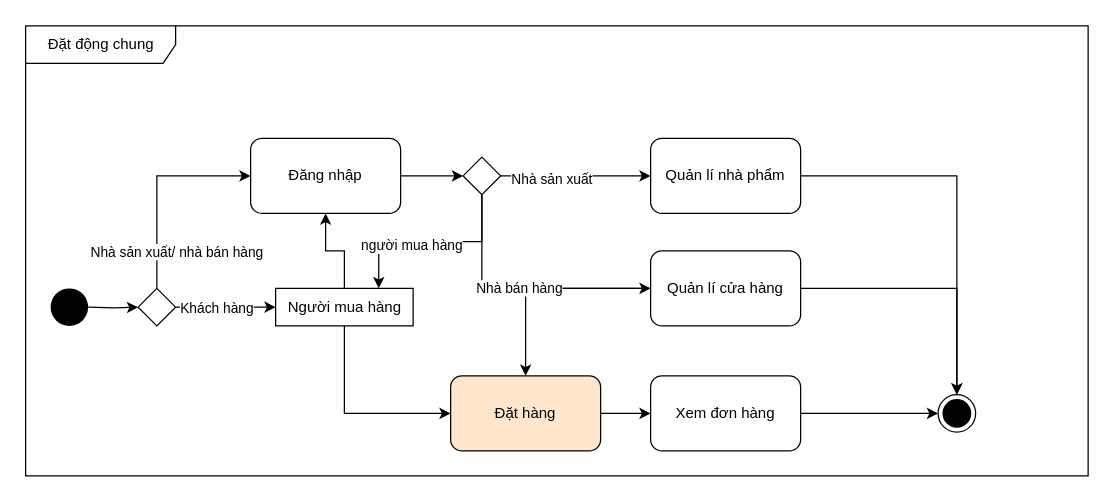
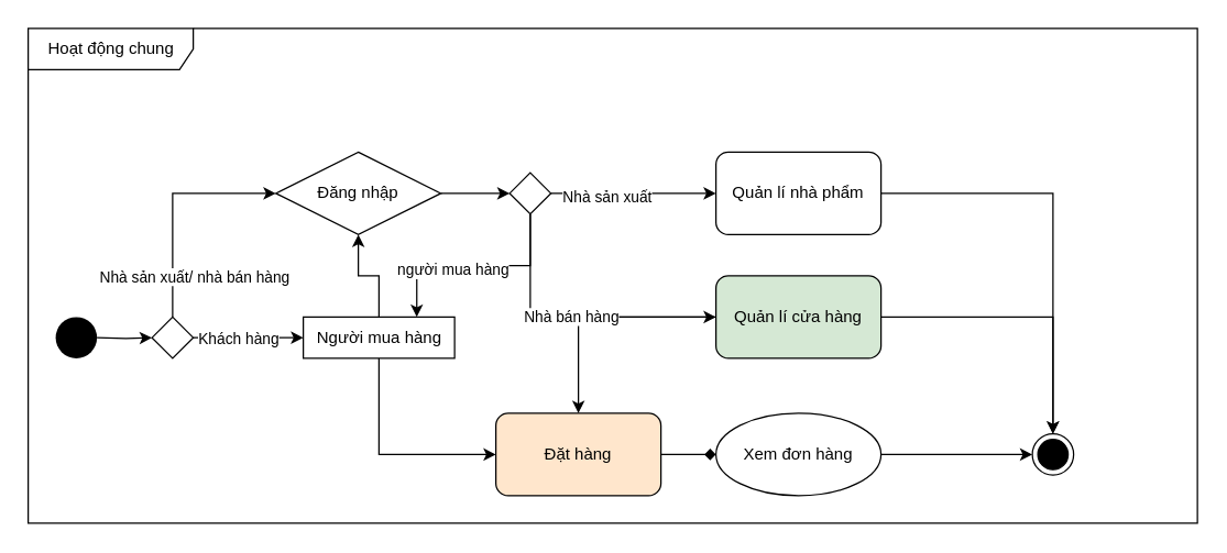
- <mxCell id="2" value="Đặt động chung" style="shape=umlFrame;tabPosition=left;html=1;boundedLbl=1;labelInHeader=1;width=120;height=30;container=0;" parent="1" vertex="1"><mxGeometry x="20" y="20" width="850" height="360" as="geometry" /></mxCell>
+ <mxCell id="2" value="Hoạt động chung" style="shape=umlFrame;tabPosition=left;html=1;boundedLbl=1;labelInHeader=1;width=120;height=30;container=0;" parent="1" vertex="1"><mxGeometry x="20" y="20" width="850" height="360" as="geometry" /></mxCell>
- <mxCell id="6" value="Đăng nhập" style="rounded=1;whiteSpace=wrap;html=1;" parent="1" vertex="1"><mxGeometry x="200" y="110" width="120" height="60" as="geometry" /></mxCell>
+ <mxCell id="6" value="Đăng nhập" style="rhombus;whiteSpace=wrap;html=1;" parent="1" vertex="1"><mxGeometry x="200" y="110" width="120" height="60" as="geometry" /></mxCell>
- <mxCell id="9" value="Quản lí cửa hàng" style="rounded=1;whiteSpace=wrap;html=1;" parent="1" vertex="1"><mxGeometry x="520" y="200" width="120" height="60" as="geometry" /></mxCell>
+ <mxCell id="9" value="Quản lí cửa hàng" style="rounded=1;whiteSpace=wrap;html=1;fillColor=#d5e8d4;" parent="1" vertex="1"><mxGeometry x="520" y="200" width="120" height="60" as="geometry" /></mxCell>
- <mxCell id="12" style="edgeStyle=orthogonalEdgeStyle;rounded=0;orthogonalLoop=1;jettySize=auto;html=1;entryX=0;entryY=0.5;entryDx=0;entryDy=0;" parent="1" source="13" target="15" edge="1"><mxGeometry relative="1" as="geometry" /></mxCell>
+ <mxCell id="12" style="edgeStyle=orthogonalEdgeStyle;rounded=0;orthogonalLoop=1;jettySize=auto;html=1;entryX=0;entryY=0.5;entryDx=0;entryDy=0;endArrow=diamond;" parent="1" source="13" target="15" edge="1"><mxGeometry relative="1" as="geometry" /></mxCell>
- <mxCell id="15" value="Xem đơn hàng" style="rounded=1;whiteSpace=wrap;html=1;" parent="1" vertex="1"><mxGeometry x="520" y="300" width="120" height="60" as="geometry" /></mxCell>
+ <mxCell id="15" value="Xem đơn hàng" style="ellipse;whiteSpace=wrap;html=1;" parent="1" vertex="1"><mxGeometry x="520" y="300" width="120" height="60" as="geometry" /></mxCell>
